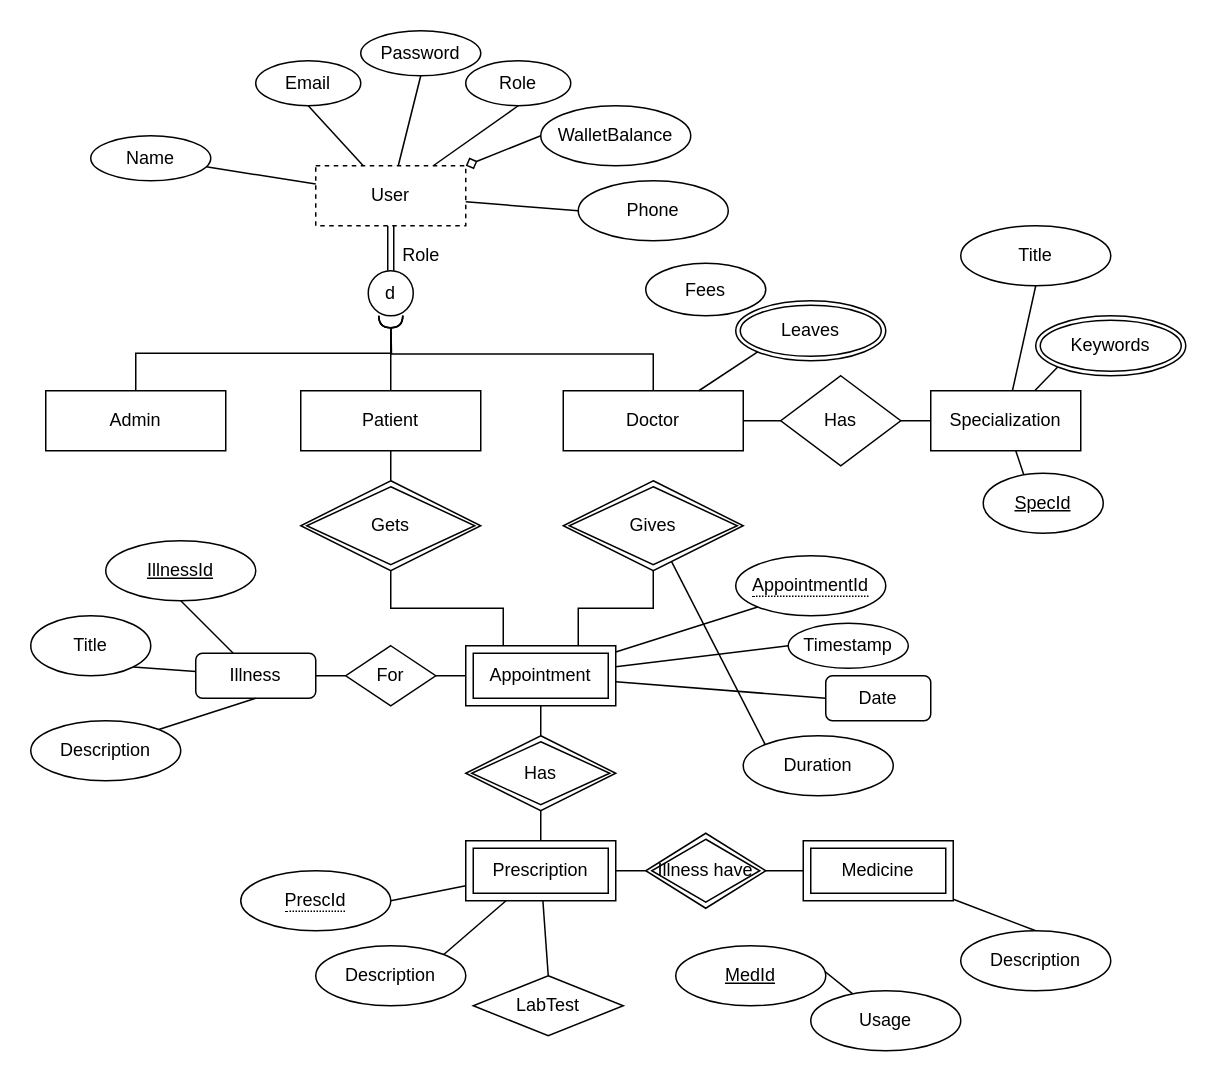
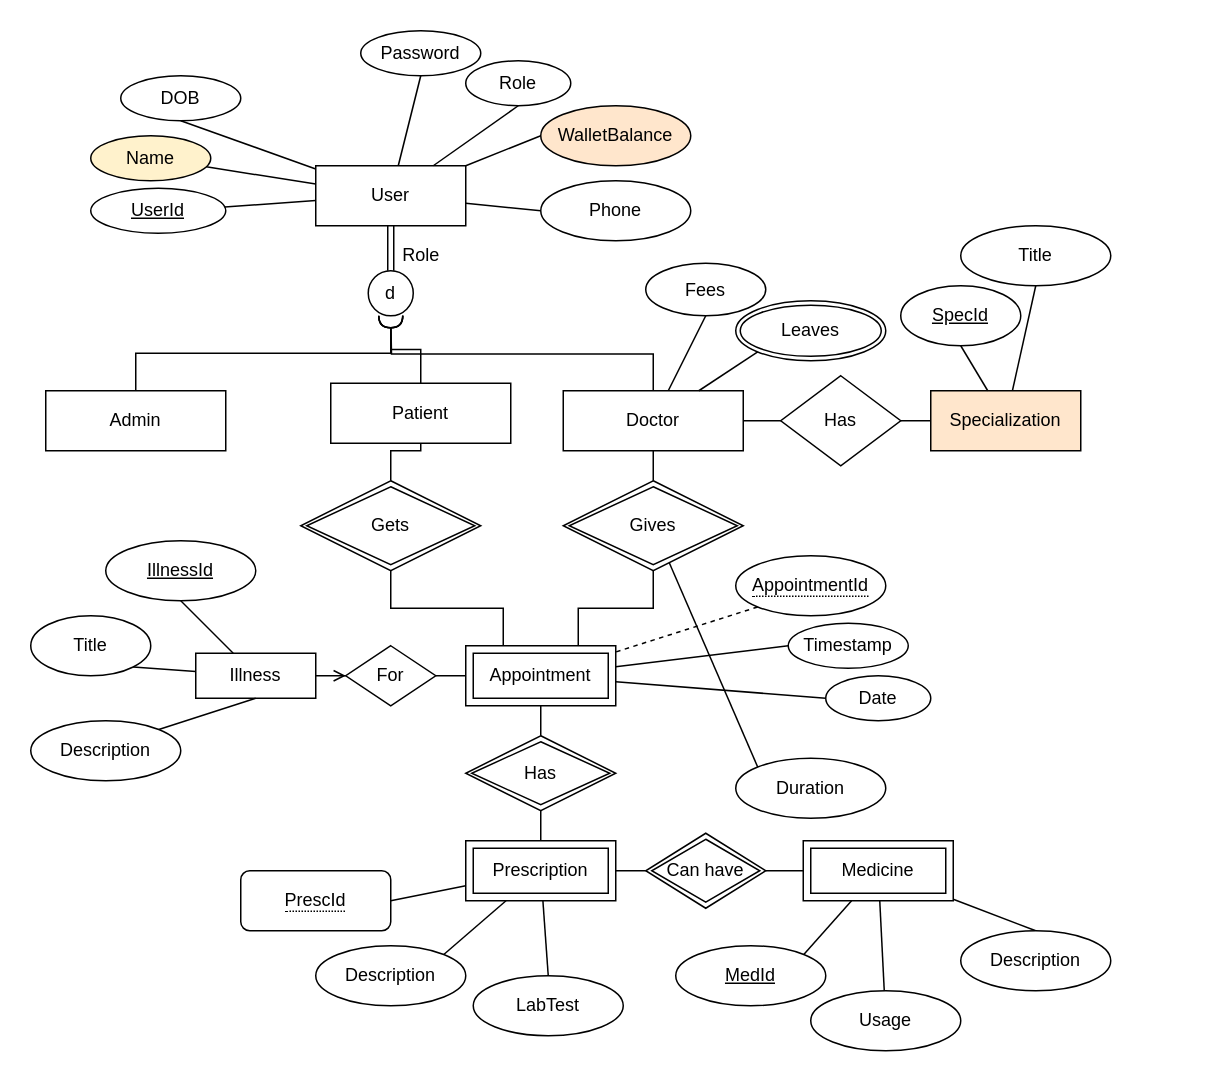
- <mxCell id="37" value="Email" style="ellipse;whiteSpace=wrap;html=1;align=center;rounded=0;" vertex="1" parent="1"><mxGeometry x="170" y="40" width="70" height="30" as="geometry" /></mxCell>
+ <mxCell id="35" value="DOB" style="ellipse;whiteSpace=wrap;html=1;align=center;rounded=0;" vertex="1" parent="1"><mxGeometry x="80" y="50" width="80" height="30" as="geometry" /></mxCell>
- <mxCell id="36" style="edgeStyle=none;rounded=0;orthogonalLoop=1;jettySize=auto;html=1;exitX=0.5;exitY=1;exitDx=0;exitDy=0;startArrow=none;startFill=0;endArrow=none;endFill=0;" edge="1" parent="1" source="37" target="3"><mxGeometry relative="1" as="geometry" /></mxCell>
- <mxCell id="43" value="WalletBalance" style="ellipse;whiteSpace=wrap;html=1;align=center;rounded=0;" vertex="1" parent="1"><mxGeometry x="360" y="70" width="100" height="40" as="geometry" /></mxCell>
+ <mxCell id="43" value="WalletBalance" style="ellipse;whiteSpace=wrap;html=1;align=center;rounded=0;fillColor=#ffe6cc;" vertex="1" parent="1"><mxGeometry x="360" y="70" width="100" height="40" as="geometry" /></mxCell>
+ <mxCell id="34" style="edgeStyle=none;rounded=0;orthogonalLoop=1;jettySize=auto;html=1;exitX=0.5;exitY=1;exitDx=0;exitDy=0;startArrow=none;startFill=0;endArrow=none;endFill=0;" edge="1" parent="1" source="35" target="3"><mxGeometry relative="1" as="geometry" /></mxCell>
- <mxCell id="33" value="Name" style="ellipse;whiteSpace=wrap;html=1;align=center;rounded=0;" vertex="1" parent="1"><mxGeometry x="60" y="90" width="80" height="30" as="geometry" /></mxCell>
+ <mxCell id="33" value="Name" style="ellipse;whiteSpace=wrap;html=1;align=center;rounded=0;fillColor=#fff2cc;" vertex="1" parent="1"><mxGeometry x="60" y="90" width="80" height="30" as="geometry" /></mxCell>
- <mxCell id="42" style="edgeStyle=none;rounded=0;orthogonalLoop=1;jettySize=auto;html=1;exitX=0;exitY=0.5;exitDx=0;exitDy=0;startArrow=none;startFill=0;endArrow=diamond;endFill=0;" edge="1" parent="1" source="43" target="3"><mxGeometry relative="1" as="geometry" /></mxCell>
+ <mxCell id="42" style="edgeStyle=none;rounded=0;orthogonalLoop=1;jettySize=auto;html=1;exitX=0;exitY=0.5;exitDx=0;exitDy=0;startArrow=none;startFill=0;endArrow=none;endFill=0;" edge="1" parent="1" source="43" target="3"><mxGeometry relative="1" as="geometry" /></mxCell>
- <mxCell id="3" value="User" style="rounded=0;arcSize=10;whiteSpace=wrap;html=1;align=center;dashed=1;" vertex="1" parent="1"><mxGeometry x="210" y="110" width="100" height="40" as="geometry" /></mxCell>
+ <mxCell id="3" value="User" style="rounded=0;arcSize=10;whiteSpace=wrap;html=1;align=center;" vertex="1" parent="1"><mxGeometry x="210" y="110" width="100" height="40" as="geometry" /></mxCell>
+ <mxCell id="30" value="" style="rounded=0;orthogonalLoop=1;jettySize=auto;html=1;startArrow=none;startFill=0;endArrow=none;endFill=0;" edge="1" parent="1" source="31" target="3"><mxGeometry relative="1" as="geometry" /></mxCell>
+ <mxCell id="31" value="UserId" style="ellipse;whiteSpace=wrap;html=1;align=center;fontStyle=4;rounded=0;" vertex="1" parent="1"><mxGeometry x="60" y="125" width="90" height="30" as="geometry" /></mxCell>
- <mxCell id="45" value="Phone" style="ellipse;whiteSpace=wrap;html=1;align=center;rounded=0;" vertex="1" parent="1"><mxGeometry x="385" y="120" width="100" height="40" as="geometry" /></mxCell>
+ <mxCell id="45" value="Phone" style="ellipse;whiteSpace=wrap;html=1;align=center;rounded=0;" vertex="1" parent="1"><mxGeometry x="360" y="120" width="100" height="40" as="geometry" /></mxCell>
- <mxCell id="62" value="Keywords" style="ellipse;shape=doubleEllipse;margin=3;whiteSpace=wrap;html=1;align=center;rounded=0;" vertex="1" parent="1"><mxGeometry x="690" y="210" width="100" height="40" as="geometry" /></mxCell>
+ <mxCell id="53" style="edgeStyle=none;rounded=0;orthogonalLoop=1;jettySize=auto;html=1;exitX=0.5;exitY=1;exitDx=0;exitDy=0;startArrow=none;startFill=0;endArrow=none;endFill=0;" edge="1" parent="1" source="54" target="8"><mxGeometry relative="1" as="geometry" /></mxCell>
- <mxCell id="61" style="edgeStyle=none;rounded=0;orthogonalLoop=1;jettySize=auto;html=1;exitX=0;exitY=1;exitDx=0;exitDy=0;startArrow=none;startFill=0;endArrow=none;endFill=0;" edge="1" parent="1" source="62" target="14"><mxGeometry relative="1" as="geometry" /></mxCell>
- <mxCell id="6" value="Patient" style="rounded=0;whiteSpace=wrap;html=1;" vertex="1" parent="1"><mxGeometry x="200" y="260" width="120" height="40" as="geometry" /></mxCell>
+ <mxCell id="6" value="Patient" style="rounded=0;whiteSpace=wrap;html=1;" vertex="1" parent="1"><mxGeometry x="220" y="255" width="120" height="40" as="geometry" /></mxCell>
- <mxCell id="14" value="Specialization" style="whiteSpace=wrap;html=1;align=center;rounded=0;" vertex="1" parent="1"><mxGeometry x="620" y="260" width="100" height="40" as="geometry" /></mxCell>
+ <mxCell id="14" value="Specialization" style="whiteSpace=wrap;html=1;align=center;rounded=0;fillColor=#ffe6cc;" vertex="1" parent="1"><mxGeometry x="620" y="260" width="100" height="40" as="geometry" /></mxCell>
+ <mxCell id="18" style="edgeStyle=orthogonalEdgeStyle;rounded=0;orthogonalLoop=1;jettySize=auto;html=1;exitX=0.5;exitY=0;exitDx=0;exitDy=0;startArrow=none;startFill=0;endArrow=none;endFill=0;" edge="1" parent="1" source="20" target="8"><mxGeometry relative="1" as="geometry" /></mxCell>
- <mxCell id="58" value="SpecId" style="ellipse;whiteSpace=wrap;html=1;align=center;fontStyle=4;rounded=0;" vertex="1" parent="1"><mxGeometry x="655" y="315" width="80" height="40" as="geometry" /></mxCell>
+ <mxCell id="58" value="SpecId" style="ellipse;whiteSpace=wrap;html=1;align=center;fontStyle=4;rounded=0;" vertex="1" parent="1"><mxGeometry x="600" y="190" width="80" height="40" as="geometry" /></mxCell>
- <mxCell id="63" style="edgeStyle=none;rounded=0;orthogonalLoop=1;jettySize=auto;html=1;exitX=0;exitY=1;exitDx=0;exitDy=0;startArrow=none;startFill=0;endArrow=none;endFill=0;" edge="1" parent="1" source="64" target="17"><mxGeometry relative="1" as="geometry" /></mxCell>
+ <mxCell id="63" style="edgeStyle=none;rounded=0;orthogonalLoop=1;jettySize=auto;html=1;exitX=0;exitY=1;exitDx=0;exitDy=0;startArrow=none;startFill=0;endArrow=none;endFill=0;dashed=1;" edge="1" parent="1" source="64" target="17"><mxGeometry relative="1" as="geometry" /></mxCell>
- <mxCell id="28" value="Illness" style="whiteSpace=wrap;html=1;align=center;rounded=1;" vertex="1" parent="1"><mxGeometry x="130" y="435" width="80" height="30" as="geometry" /></mxCell>
+ <mxCell id="28" value="Illness" style="whiteSpace=wrap;html=1;align=center;rounded=0;" vertex="1" parent="1"><mxGeometry x="130" y="435" width="80" height="30" as="geometry" /></mxCell>
- <mxCell id="27" style="edgeStyle=orthogonalEdgeStyle;rounded=0;orthogonalLoop=1;jettySize=auto;html=1;exitX=1;exitY=0.5;exitDx=0;exitDy=0;startArrow=none;startFill=0;endArrow=none;endFill=0;" edge="1" parent="1" source="28" target="29"><mxGeometry relative="1" as="geometry" /></mxCell>
+ <mxCell id="27" style="edgeStyle=orthogonalEdgeStyle;rounded=0;orthogonalLoop=1;jettySize=auto;html=1;exitX=1;exitY=0.5;exitDx=0;exitDy=0;startArrow=none;startFill=0;endArrow=open;endFill=0;" edge="1" parent="1" source="28" target="29"><mxGeometry relative="1" as="geometry" /></mxCell>
- <mxCell id="68" value="Date" style="whiteSpace=wrap;html=1;align=center;rounded=1;" vertex="1" parent="1"><mxGeometry x="550" y="450" width="70" height="30" as="geometry" /></mxCell>
+ <mxCell id="68" value="Date" style="ellipse;whiteSpace=wrap;html=1;align=center;rounded=0;" vertex="1" parent="1"><mxGeometry x="550" y="450" width="70" height="30" as="geometry" /></mxCell>
- <mxCell id="70" value="Duration" style="ellipse;whiteSpace=wrap;html=1;align=center;rounded=0;" vertex="1" parent="1"><mxGeometry x="495" y="490" width="100" height="40" as="geometry" /></mxCell>
+ <mxCell id="70" value="Duration" style="ellipse;whiteSpace=wrap;html=1;align=center;rounded=0;" vertex="1" parent="1"><mxGeometry x="490" y="505" width="100" height="40" as="geometry" /></mxCell>
- <mxCell id="78" value="Illness have" style="shape=rhombus;double=1;perimeter=rhombusPerimeter;whiteSpace=wrap;html=1;align=center;rounded=0;" vertex="1" parent="1"><mxGeometry x="430" y="555" width="80" height="50" as="geometry" /></mxCell>
+ <mxCell id="78" value="Can have" style="shape=rhombus;double=1;perimeter=rhombusPerimeter;whiteSpace=wrap;html=1;align=center;rounded=0;" vertex="1" parent="1"><mxGeometry x="430" y="555" width="80" height="50" as="geometry" /></mxCell>
- <mxCell id="72" value="&lt;span style=&quot;border-bottom: 1px dotted&quot;&gt;PrescId&lt;/span&gt;" style="ellipse;whiteSpace=wrap;html=1;align=center;rounded=0;" vertex="1" parent="1"><mxGeometry x="160" y="580" width="100" height="40" as="geometry" /></mxCell>
+ <mxCell id="72" value="&lt;span style=&quot;border-bottom: 1px dotted&quot;&gt;PrescId&lt;/span&gt;" style="whiteSpace=wrap;html=1;align=center;rounded=1;" vertex="1" parent="1"><mxGeometry x="160" y="580" width="100" height="40" as="geometry" /></mxCell>
+ <mxCell id="83" value="" style="edgeStyle=none;rounded=0;orthogonalLoop=1;jettySize=auto;html=1;startArrow=none;startFill=0;endArrow=none;endFill=0;" edge="1" parent="1" source="84" target="75"><mxGeometry relative="1" as="geometry" /></mxCell>
- <mxCell id="81" style="edgeStyle=none;rounded=0;orthogonalLoop=1;jettySize=auto;html=1;exitX=1;exitY=0;exitDx=0;exitDy=0;startArrow=none;startFill=0;endArrow=none;endFill=0;" edge="1" parent="1" source="82" target="84"><mxGeometry relative="1" as="geometry" /></mxCell>
+ <mxCell id="81" style="edgeStyle=none;rounded=0;orthogonalLoop=1;jettySize=auto;html=1;exitX=1;exitY=0;exitDx=0;exitDy=0;startArrow=none;startFill=0;endArrow=none;endFill=0;" edge="1" parent="1" source="82" target="75"><mxGeometry relative="1" as="geometry" /></mxCell>
- <mxCell id="80" value="LabTest" style="rhombus;whiteSpace=wrap;html=1;align=center;" vertex="1" parent="1"><mxGeometry x="315" y="650" width="100" height="40" as="geometry" /></mxCell>
+ <mxCell id="80" value="LabTest" style="ellipse;whiteSpace=wrap;html=1;align=center;rounded=0;" vertex="1" parent="1"><mxGeometry x="315" y="650" width="100" height="40" as="geometry" /></mxCell>
